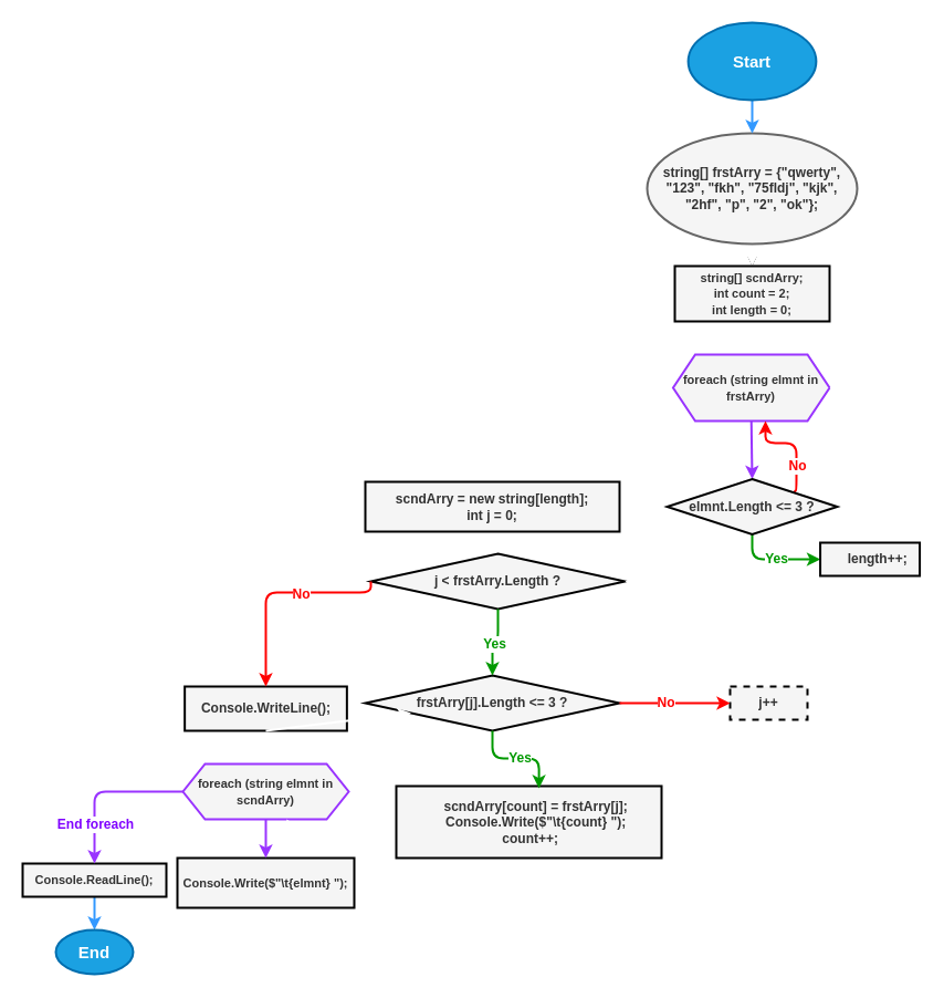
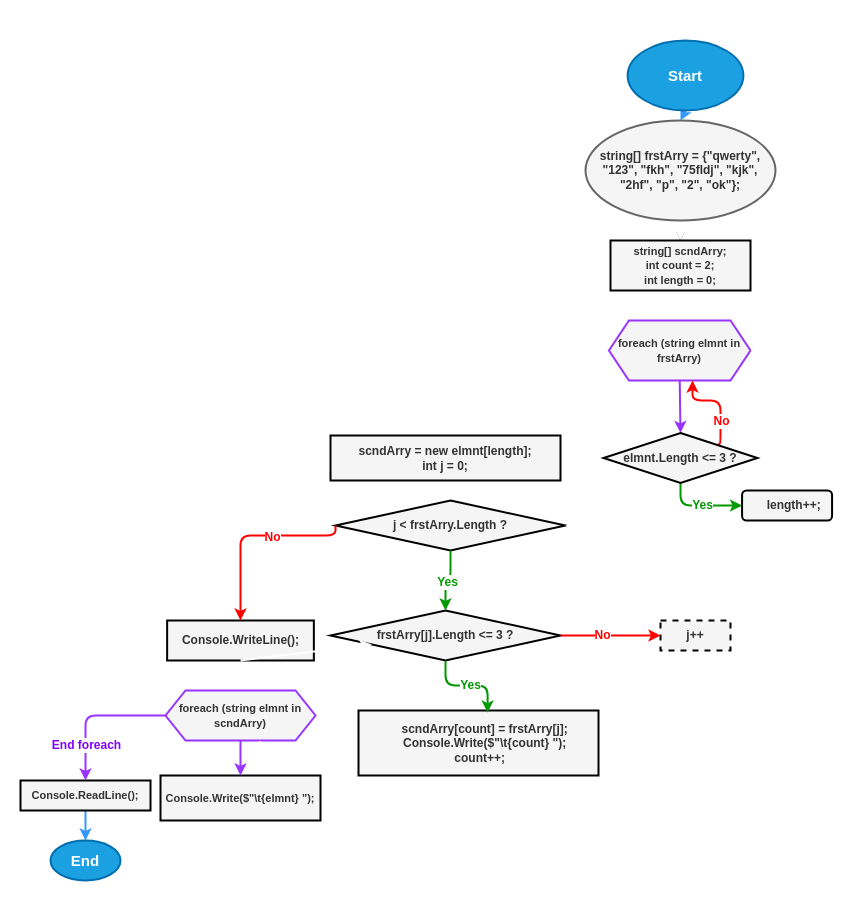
- <mxCell id="44" value="&lt;font style=&quot;font-size: 15px&quot;&gt;Start&lt;/font&gt;" style="ellipse;whiteSpace=wrap;html=1;fontSize=5;fillColor=#1ba1e2;fontColor=#ffffff;strokeColor=#006EAF;fontStyle=1;verticalAlign=middle;horizontal=1;fontFamily=Helvetica;labelBackgroundColor=none;labelBorderColor=none;strokeWidth=2;" vertex="1" parent="1"><mxGeometry x="622.11" y="20" width="115.78" height="70" as="geometry" /></mxCell>
+ <mxCell id="44" value="&lt;font style=&quot;font-size: 15px&quot;&gt;Start&lt;/font&gt;" style="ellipse;whiteSpace=wrap;html=1;fontSize=5;fillColor=#1ba1e2;fontColor=#ffffff;strokeColor=#006EAF;fontStyle=1;verticalAlign=middle;horizontal=1;fontFamily=Helvetica;labelBackgroundColor=none;labelBorderColor=none;strokeWidth=2;" vertex="1" parent="1"><mxGeometry x="627.11" y="40" width="115.78" height="70" as="geometry" /></mxCell>
- <mxCell id="17" value="&lt;b&gt;scndArry = new string[length];&lt;/b&gt;&lt;br&gt;&lt;b&gt;int j = 0;&lt;/b&gt;" style="rounded=0;whiteSpace=wrap;html=1;labelBackgroundColor=none;labelBorderColor=none;fontFamily=Helvetica;fontSize=12;fontColor=#333333;strokeColor=#000000;strokeWidth=2;gradientColor=none;fillColor=#f5f5f5;" vertex="1" parent="1"><mxGeometry x="330" y="435" width="230" height="45" as="geometry" /></mxCell>
+ <mxCell id="17" value="&lt;b&gt;scndArry = new elmnt[length];&lt;/b&gt;&lt;br&gt;&lt;b&gt;int j = 0;&lt;/b&gt;" style="rounded=0;whiteSpace=wrap;html=1;labelBackgroundColor=none;labelBorderColor=none;fontFamily=Helvetica;fontSize=12;fontColor=#333333;strokeColor=#000000;strokeWidth=2;gradientColor=none;fillColor=#f5f5f5;" vertex="1" parent="1"><mxGeometry x="330" y="435" width="230" height="45" as="geometry" /></mxCell>
- <mxCell id="15" value="&lt;b&gt;&amp;nbsp; &amp;nbsp; length++;&lt;/b&gt;" style="rounded=0;whiteSpace=wrap;html=1;labelBackgroundColor=none;labelBorderColor=none;fontFamily=Helvetica;fontSize=12;fontColor=#333333;strokeColor=#000000;strokeWidth=2;gradientColor=none;fillColor=#f5f5f5;" vertex="1" parent="1"><mxGeometry x="741.57" y="490" width="90" height="30" as="geometry" /></mxCell>
+ <mxCell id="15" value="&lt;b&gt;&amp;nbsp; &amp;nbsp; length++;&lt;/b&gt;" style="whiteSpace=wrap;html=1;labelBackgroundColor=none;labelBorderColor=none;fontFamily=Helvetica;fontSize=12;fontColor=#333333;strokeColor=#000000;strokeWidth=2;gradientColor=none;fillColor=#f5f5f5;rounded=1;" vertex="1" parent="1"><mxGeometry x="741.57" y="490" width="90" height="30" as="geometry" /></mxCell>
